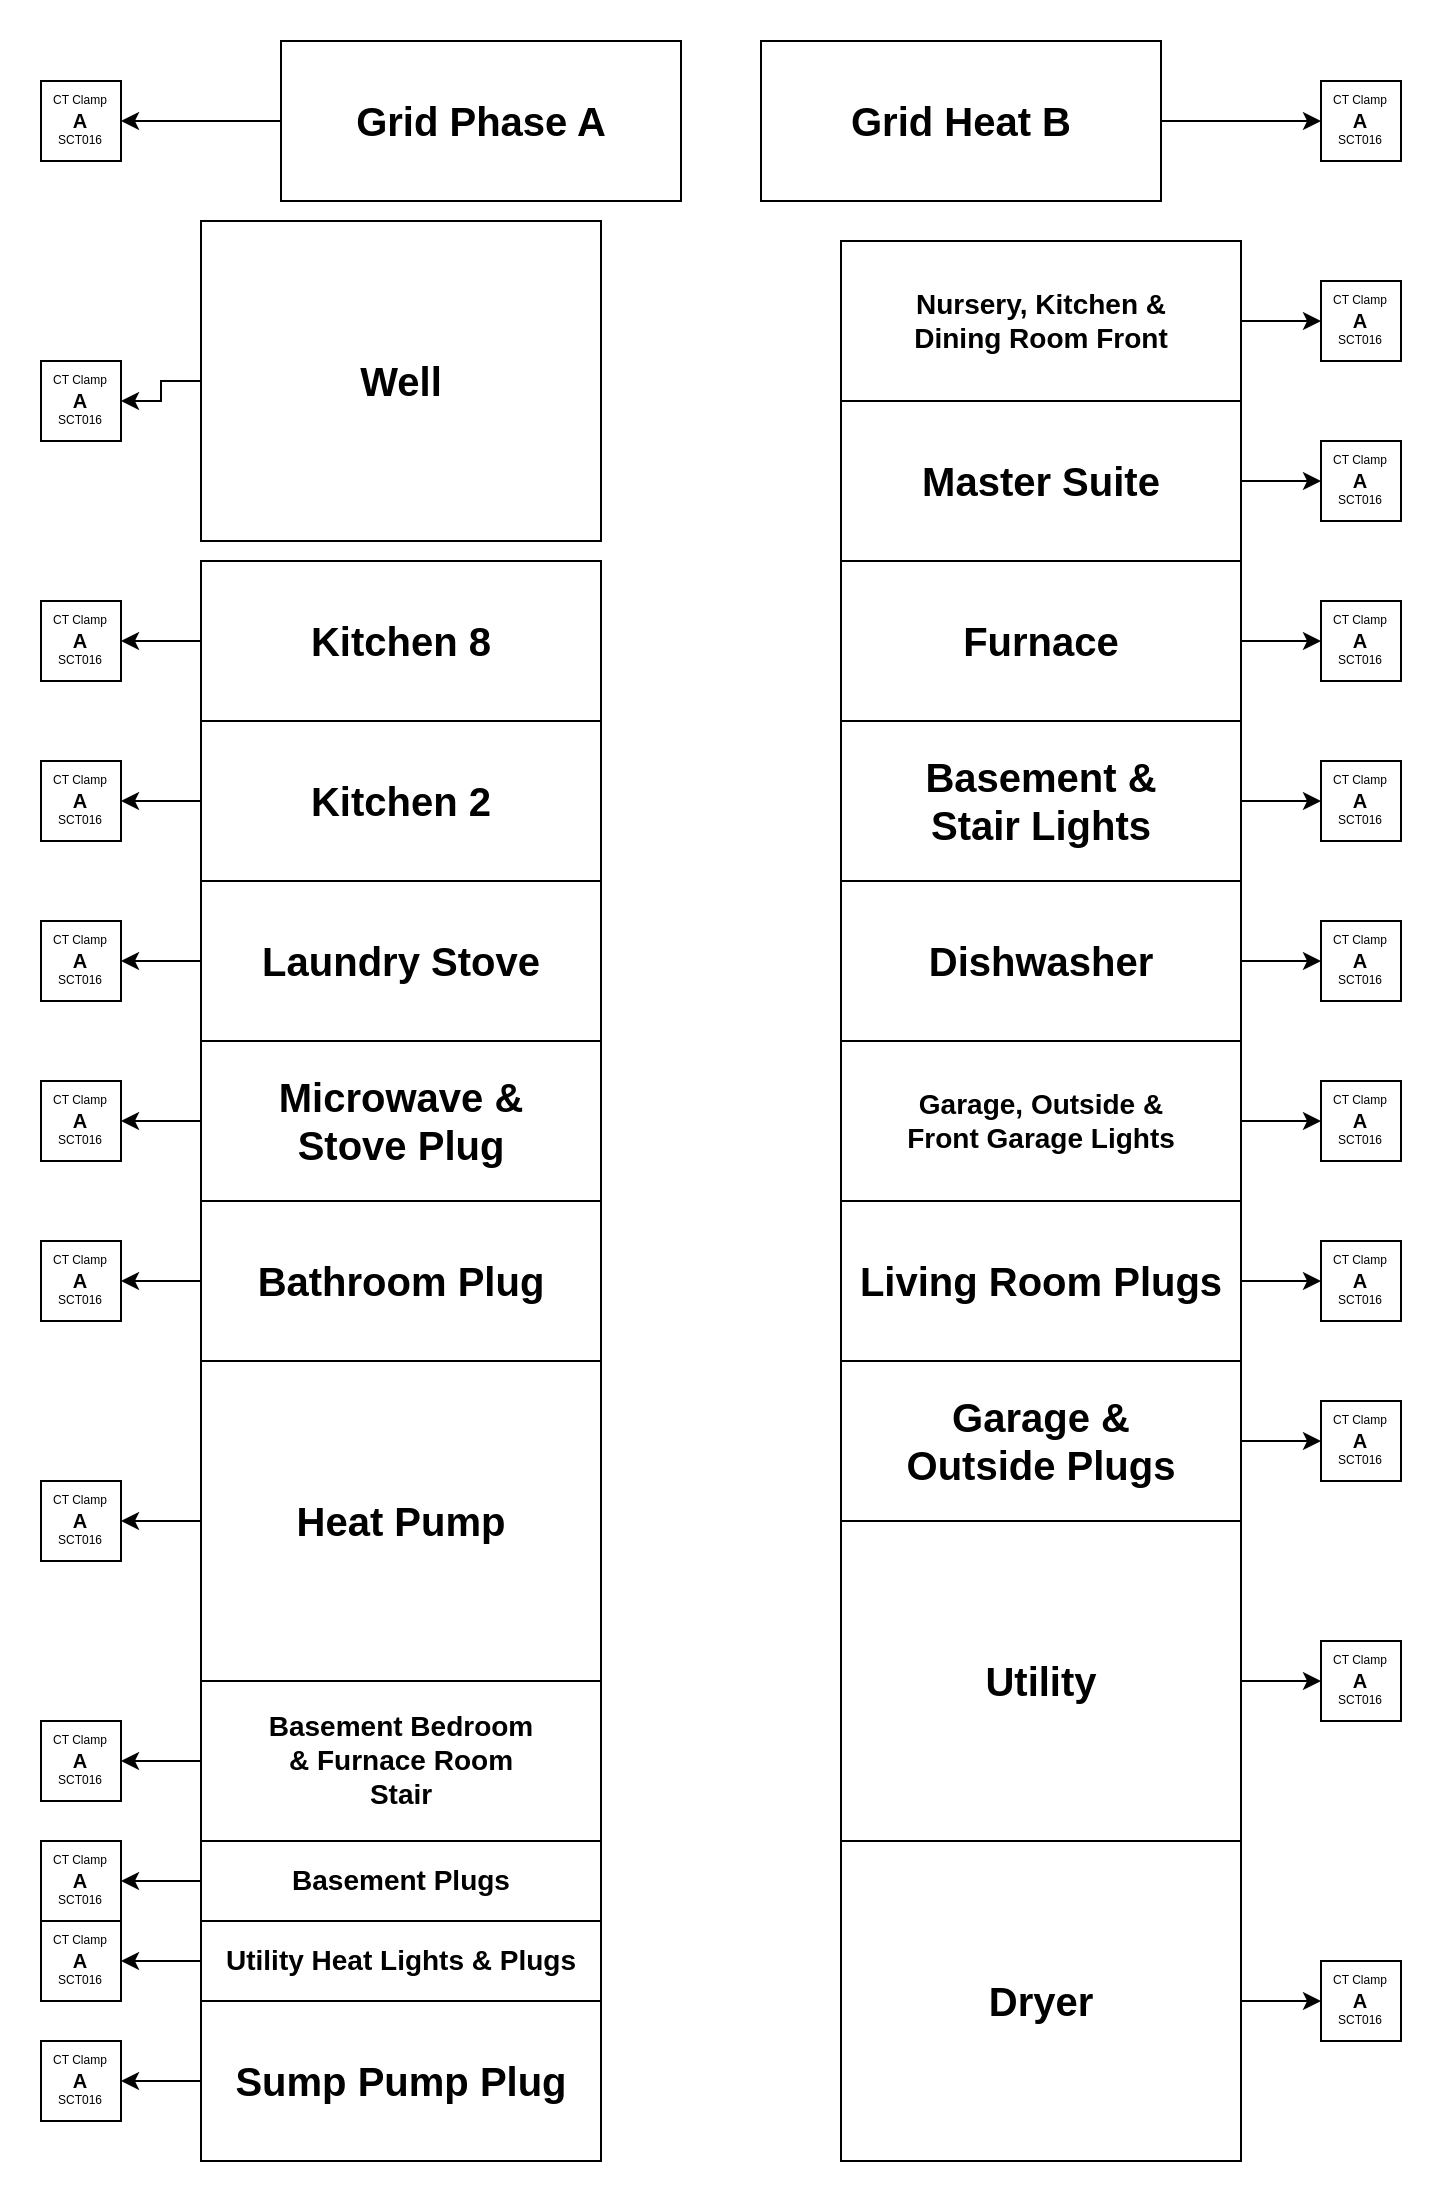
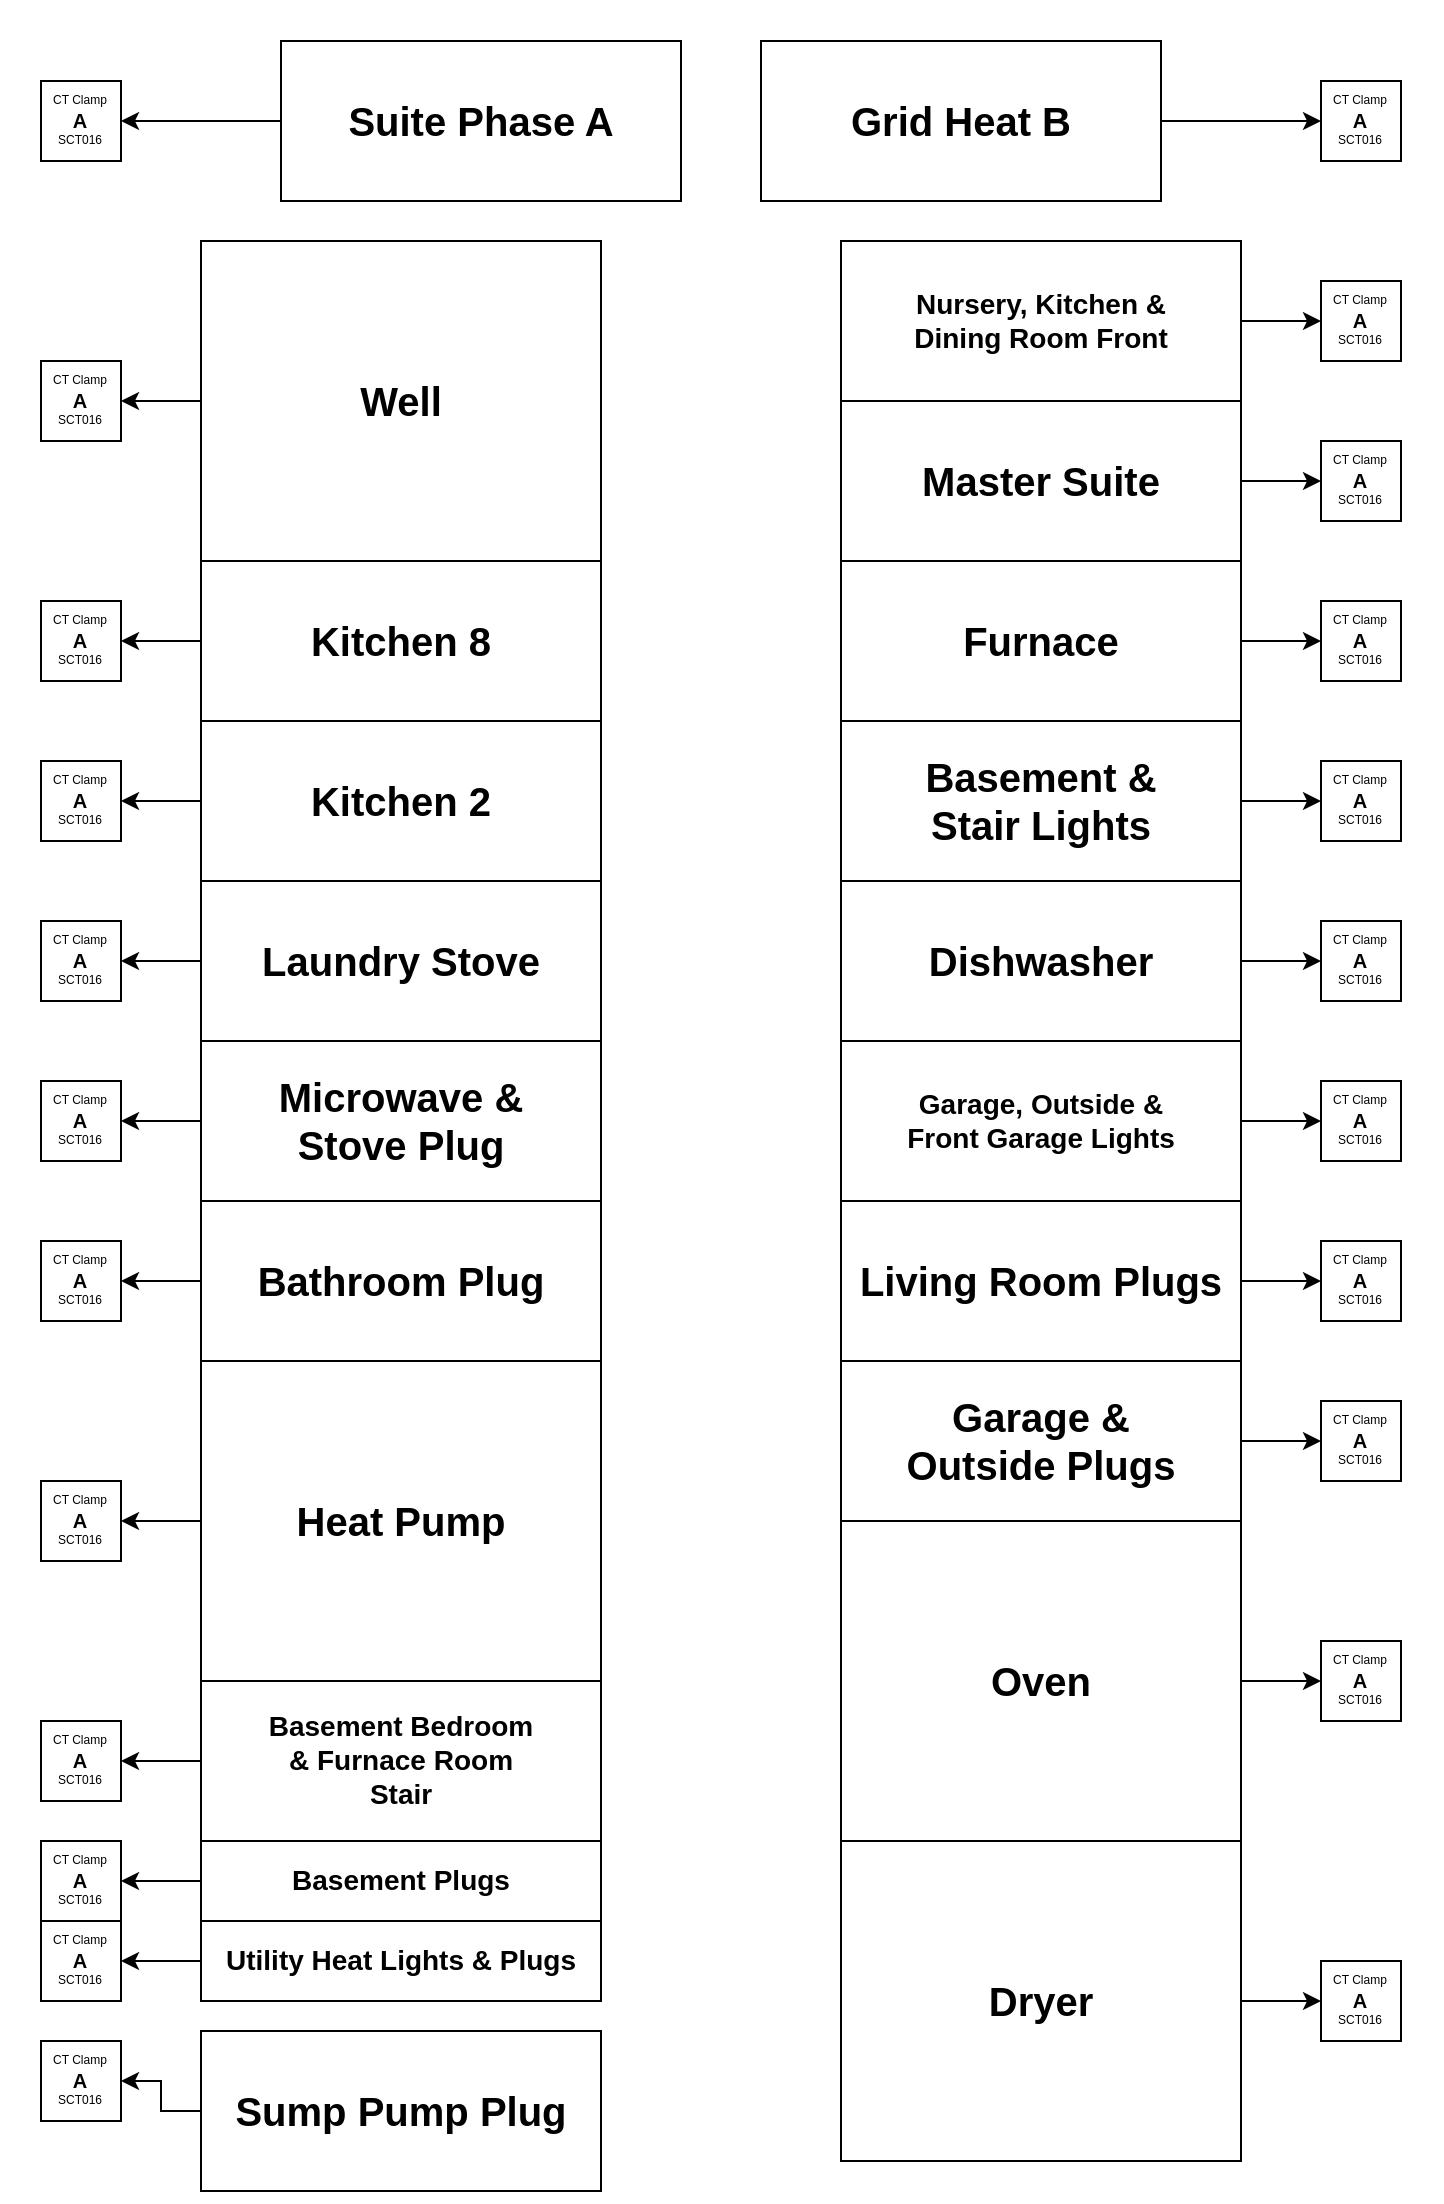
- <mxCell id="45" value="&lt;b&gt;Grid Phase A&lt;/b&gt;" style="verticalLabelPosition=middle;verticalAlign=middle;html=1;shape=mxgraph.basic.rect;fillColor2=none;strokeWidth=1;size=20;indent=5;fontSize=20;labelPosition=center;align=center;" vertex="1" parent="1"><mxGeometry x="140" y="20" width="200" height="80" as="geometry" /></mxCell>
+ <mxCell id="45" value="&lt;b&gt;Suite Phase A&lt;/b&gt;" style="verticalLabelPosition=middle;verticalAlign=middle;html=1;shape=mxgraph.basic.rect;fillColor2=none;strokeWidth=1;size=20;indent=5;fontSize=20;labelPosition=center;align=center;" vertex="1" parent="1"><mxGeometry x="140" y="20" width="200" height="80" as="geometry" /></mxCell>
- <mxCell id="3" value="Well" style="verticalLabelPosition=middle;verticalAlign=middle;html=1;shape=mxgraph.basic.rect;fillColor2=none;strokeWidth=1;size=20;indent=5;labelPosition=center;align=center;fontSize=20;fontStyle=1" vertex="1" parent="1"><mxGeometry x="100" y="110" width="200" height="160" as="geometry" /></mxCell>
+ <mxCell id="3" value="Well" style="verticalLabelPosition=middle;verticalAlign=middle;html=1;shape=mxgraph.basic.rect;fillColor2=none;strokeWidth=1;size=20;indent=5;labelPosition=center;align=center;fontSize=20;fontStyle=1" vertex="1" parent="1"><mxGeometry x="100" y="120" width="200" height="160" as="geometry" /></mxCell>
- <mxCell id="41" value="&lt;b&gt;Utility&lt;/b&gt;" style="verticalLabelPosition=middle;verticalAlign=middle;html=1;shape=mxgraph.basic.rect;fillColor2=none;strokeWidth=1;size=20;indent=5;fontSize=20;labelPosition=center;align=center;" vertex="1" parent="1"><mxGeometry x="420" y="760" width="200" height="160" as="geometry" /></mxCell>
+ <mxCell id="41" value="&lt;b&gt;Oven&lt;/b&gt;" style="verticalLabelPosition=middle;verticalAlign=middle;html=1;shape=mxgraph.basic.rect;fillColor2=none;strokeWidth=1;size=20;indent=5;fontSize=20;labelPosition=center;align=center;" vertex="1" parent="1"><mxGeometry x="420" y="760" width="200" height="160" as="geometry" /></mxCell>
- <mxCell id="23" value="&lt;b&gt;Sump Pump Plug&lt;/b&gt;" style="verticalLabelPosition=middle;verticalAlign=middle;html=1;shape=mxgraph.basic.rect;fillColor2=none;strokeWidth=1;size=20;indent=5;fontSize=20;labelPosition=center;align=center;" vertex="1" parent="1"><mxGeometry x="100" y="1000" width="200" height="80" as="geometry" /></mxCell>
+ <mxCell id="23" value="&lt;b&gt;Sump Pump Plug&lt;/b&gt;" style="verticalLabelPosition=middle;verticalAlign=middle;html=1;shape=mxgraph.basic.rect;fillColor2=none;strokeWidth=1;size=20;indent=5;fontSize=20;labelPosition=center;align=center;" vertex="1" parent="1"><mxGeometry x="100" y="1015" width="200" height="80" as="geometry" /></mxCell>
